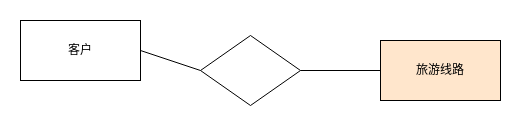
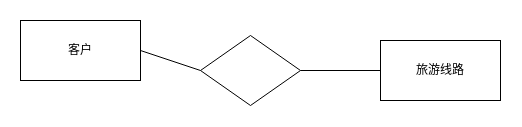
- <mxCell id="4" value="旅游线路" style="rounded=0;whiteSpace=wrap;html=1;sketch=0;fillColor=#ffe6cc;" vertex="1" parent="1"><mxGeometry x="380" y="40" width="120" height="60" as="geometry" /></mxCell>
+ <mxCell id="4" value="旅游线路" style="rounded=0;whiteSpace=wrap;html=1;sketch=0;" vertex="1" parent="1"><mxGeometry x="380" y="40" width="120" height="60" as="geometry" /></mxCell>
